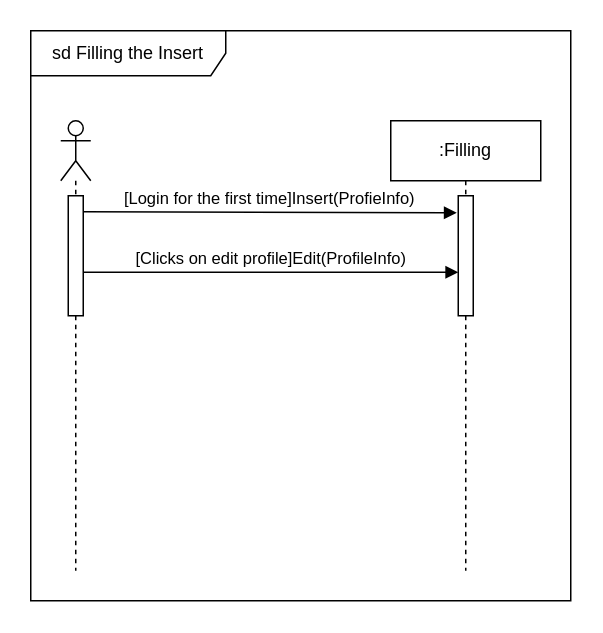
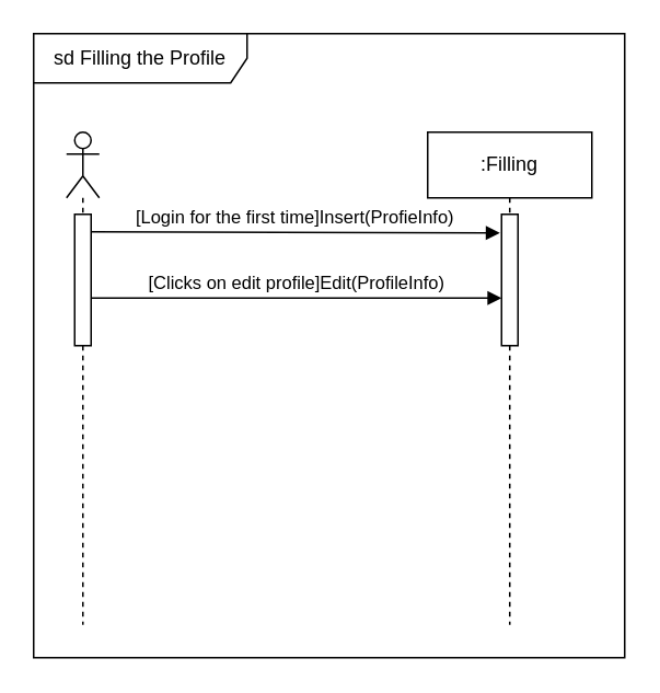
- <mxCell id="2" value="sd Filling the Insert" style="shape=umlFrame;whiteSpace=wrap;html=1;width=130;height=30;" vertex="1" parent="1"><mxGeometry x="20" y="20" width="360" height="380" as="geometry" /></mxCell>
+ <mxCell id="2" value="sd Filling the Profile" style="shape=umlFrame;whiteSpace=wrap;html=1;width=130;height=30;" vertex="1" parent="1"><mxGeometry x="20" y="20" width="360" height="380" as="geometry" /></mxCell>
